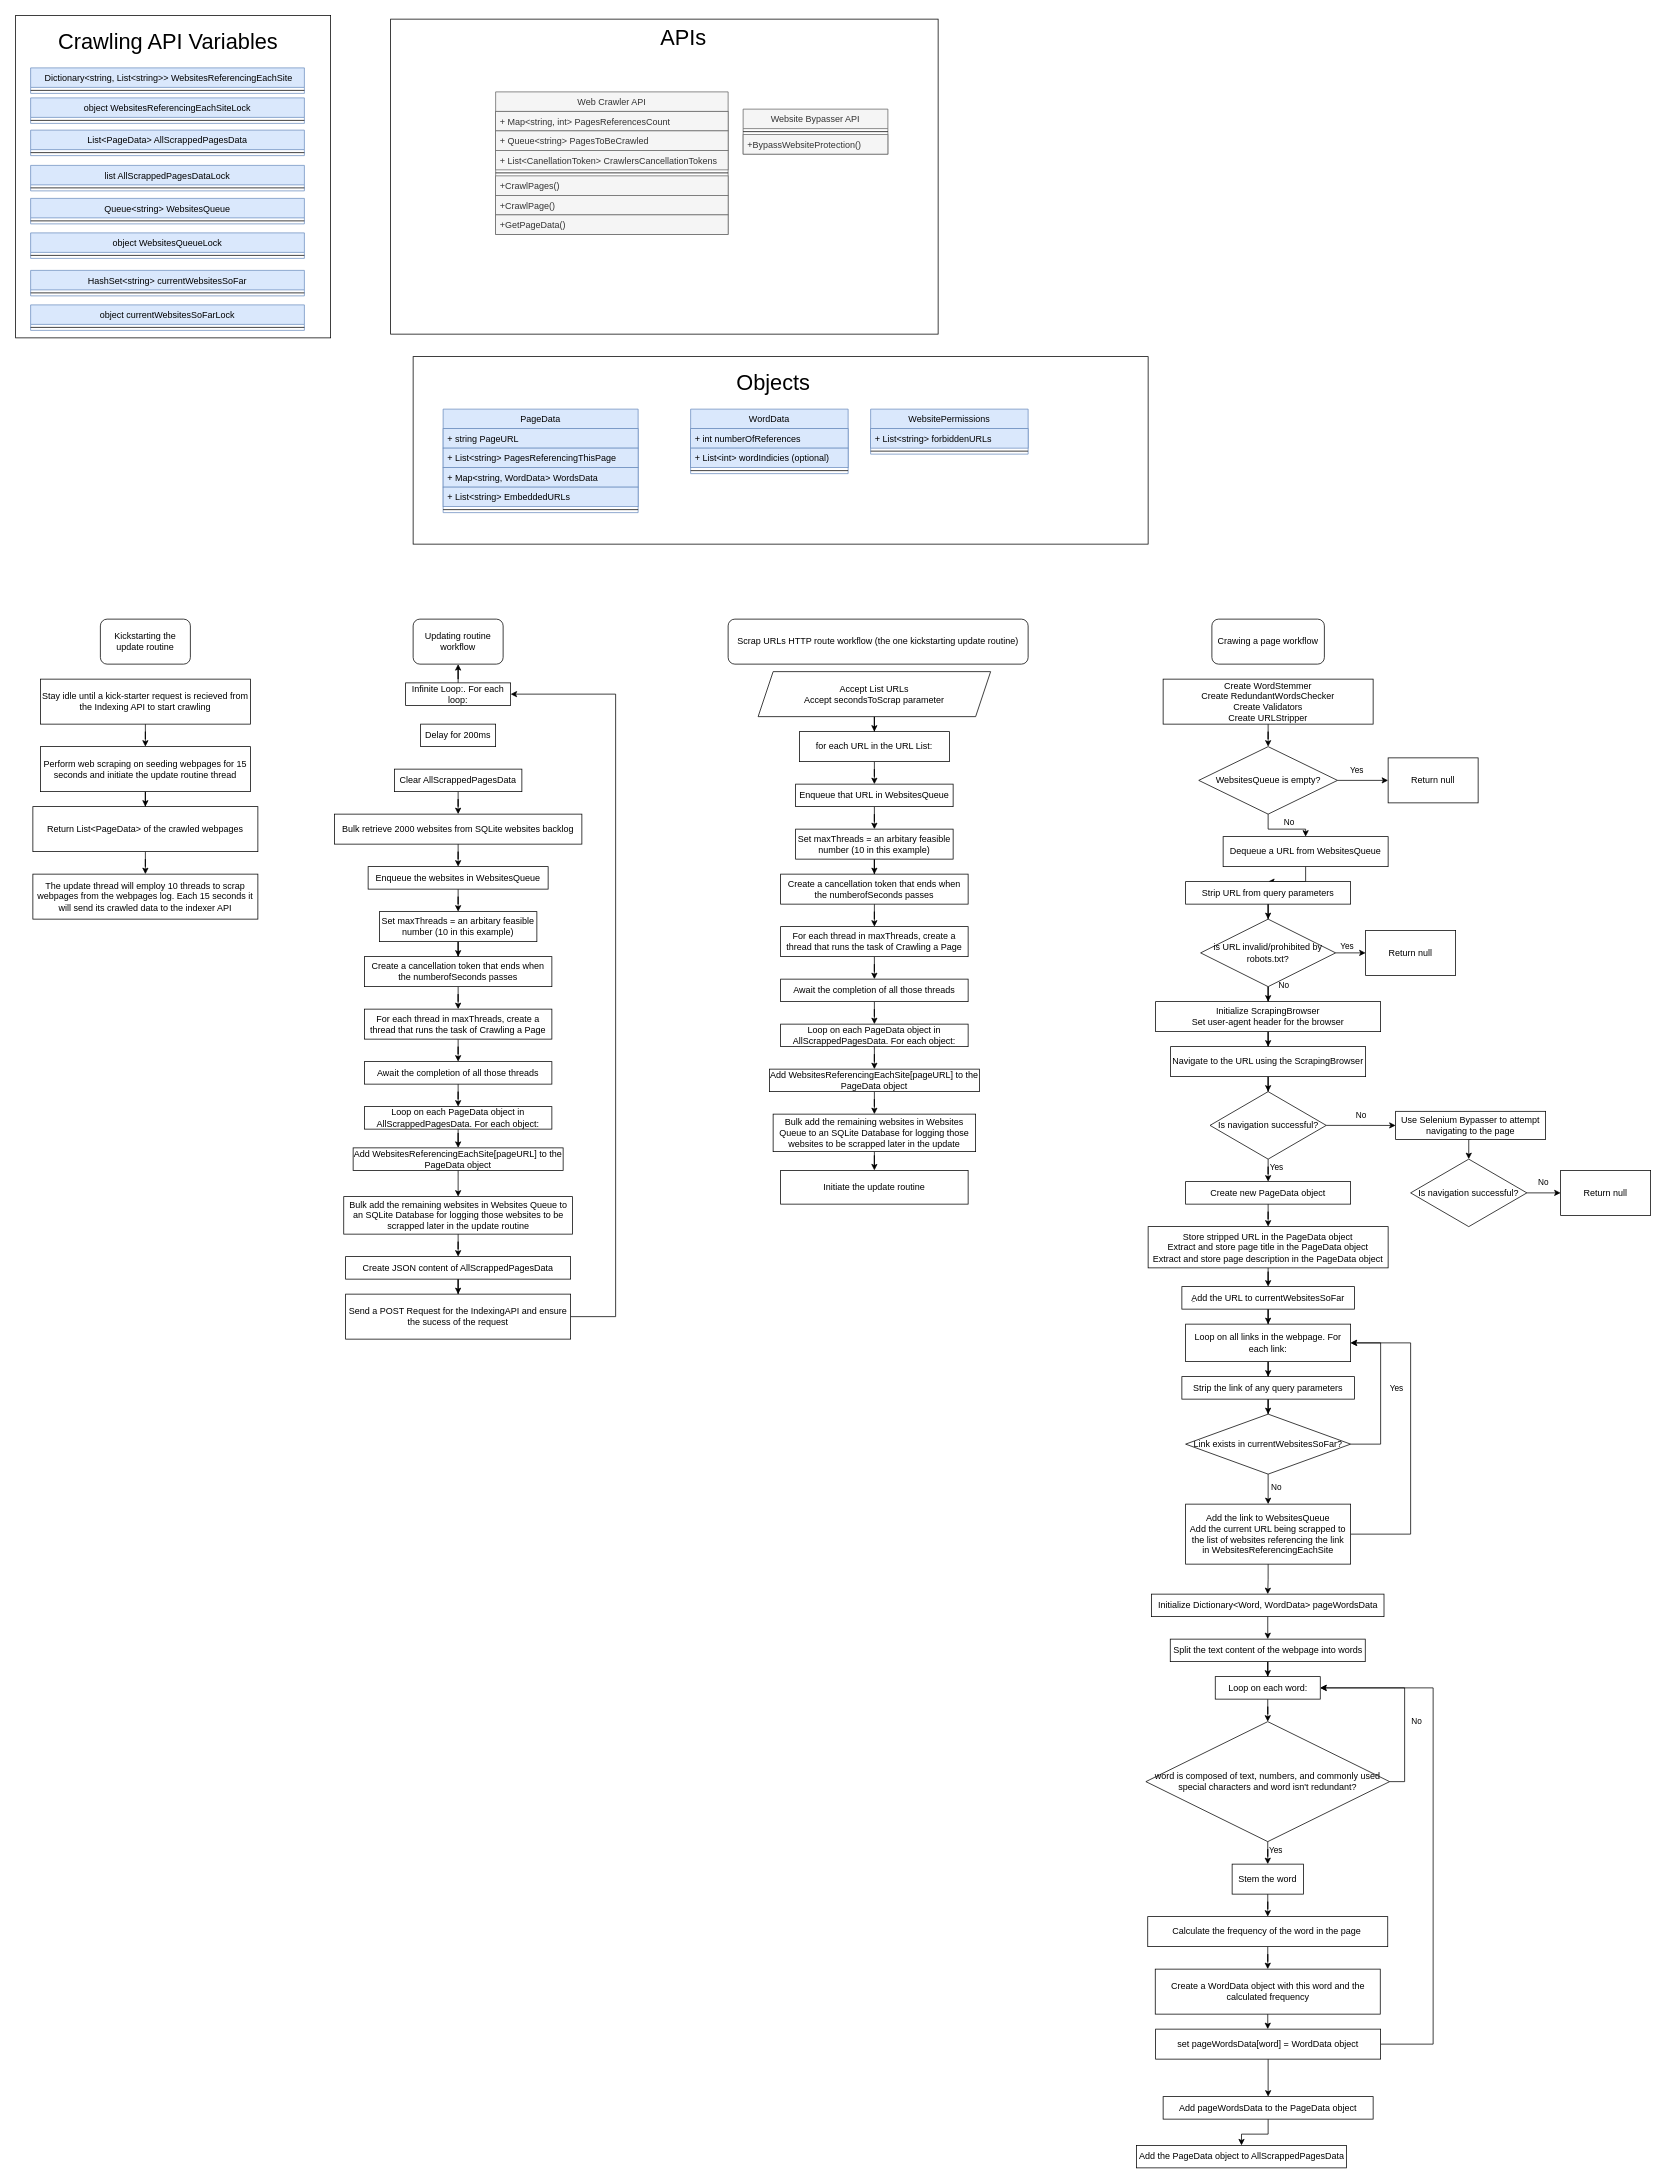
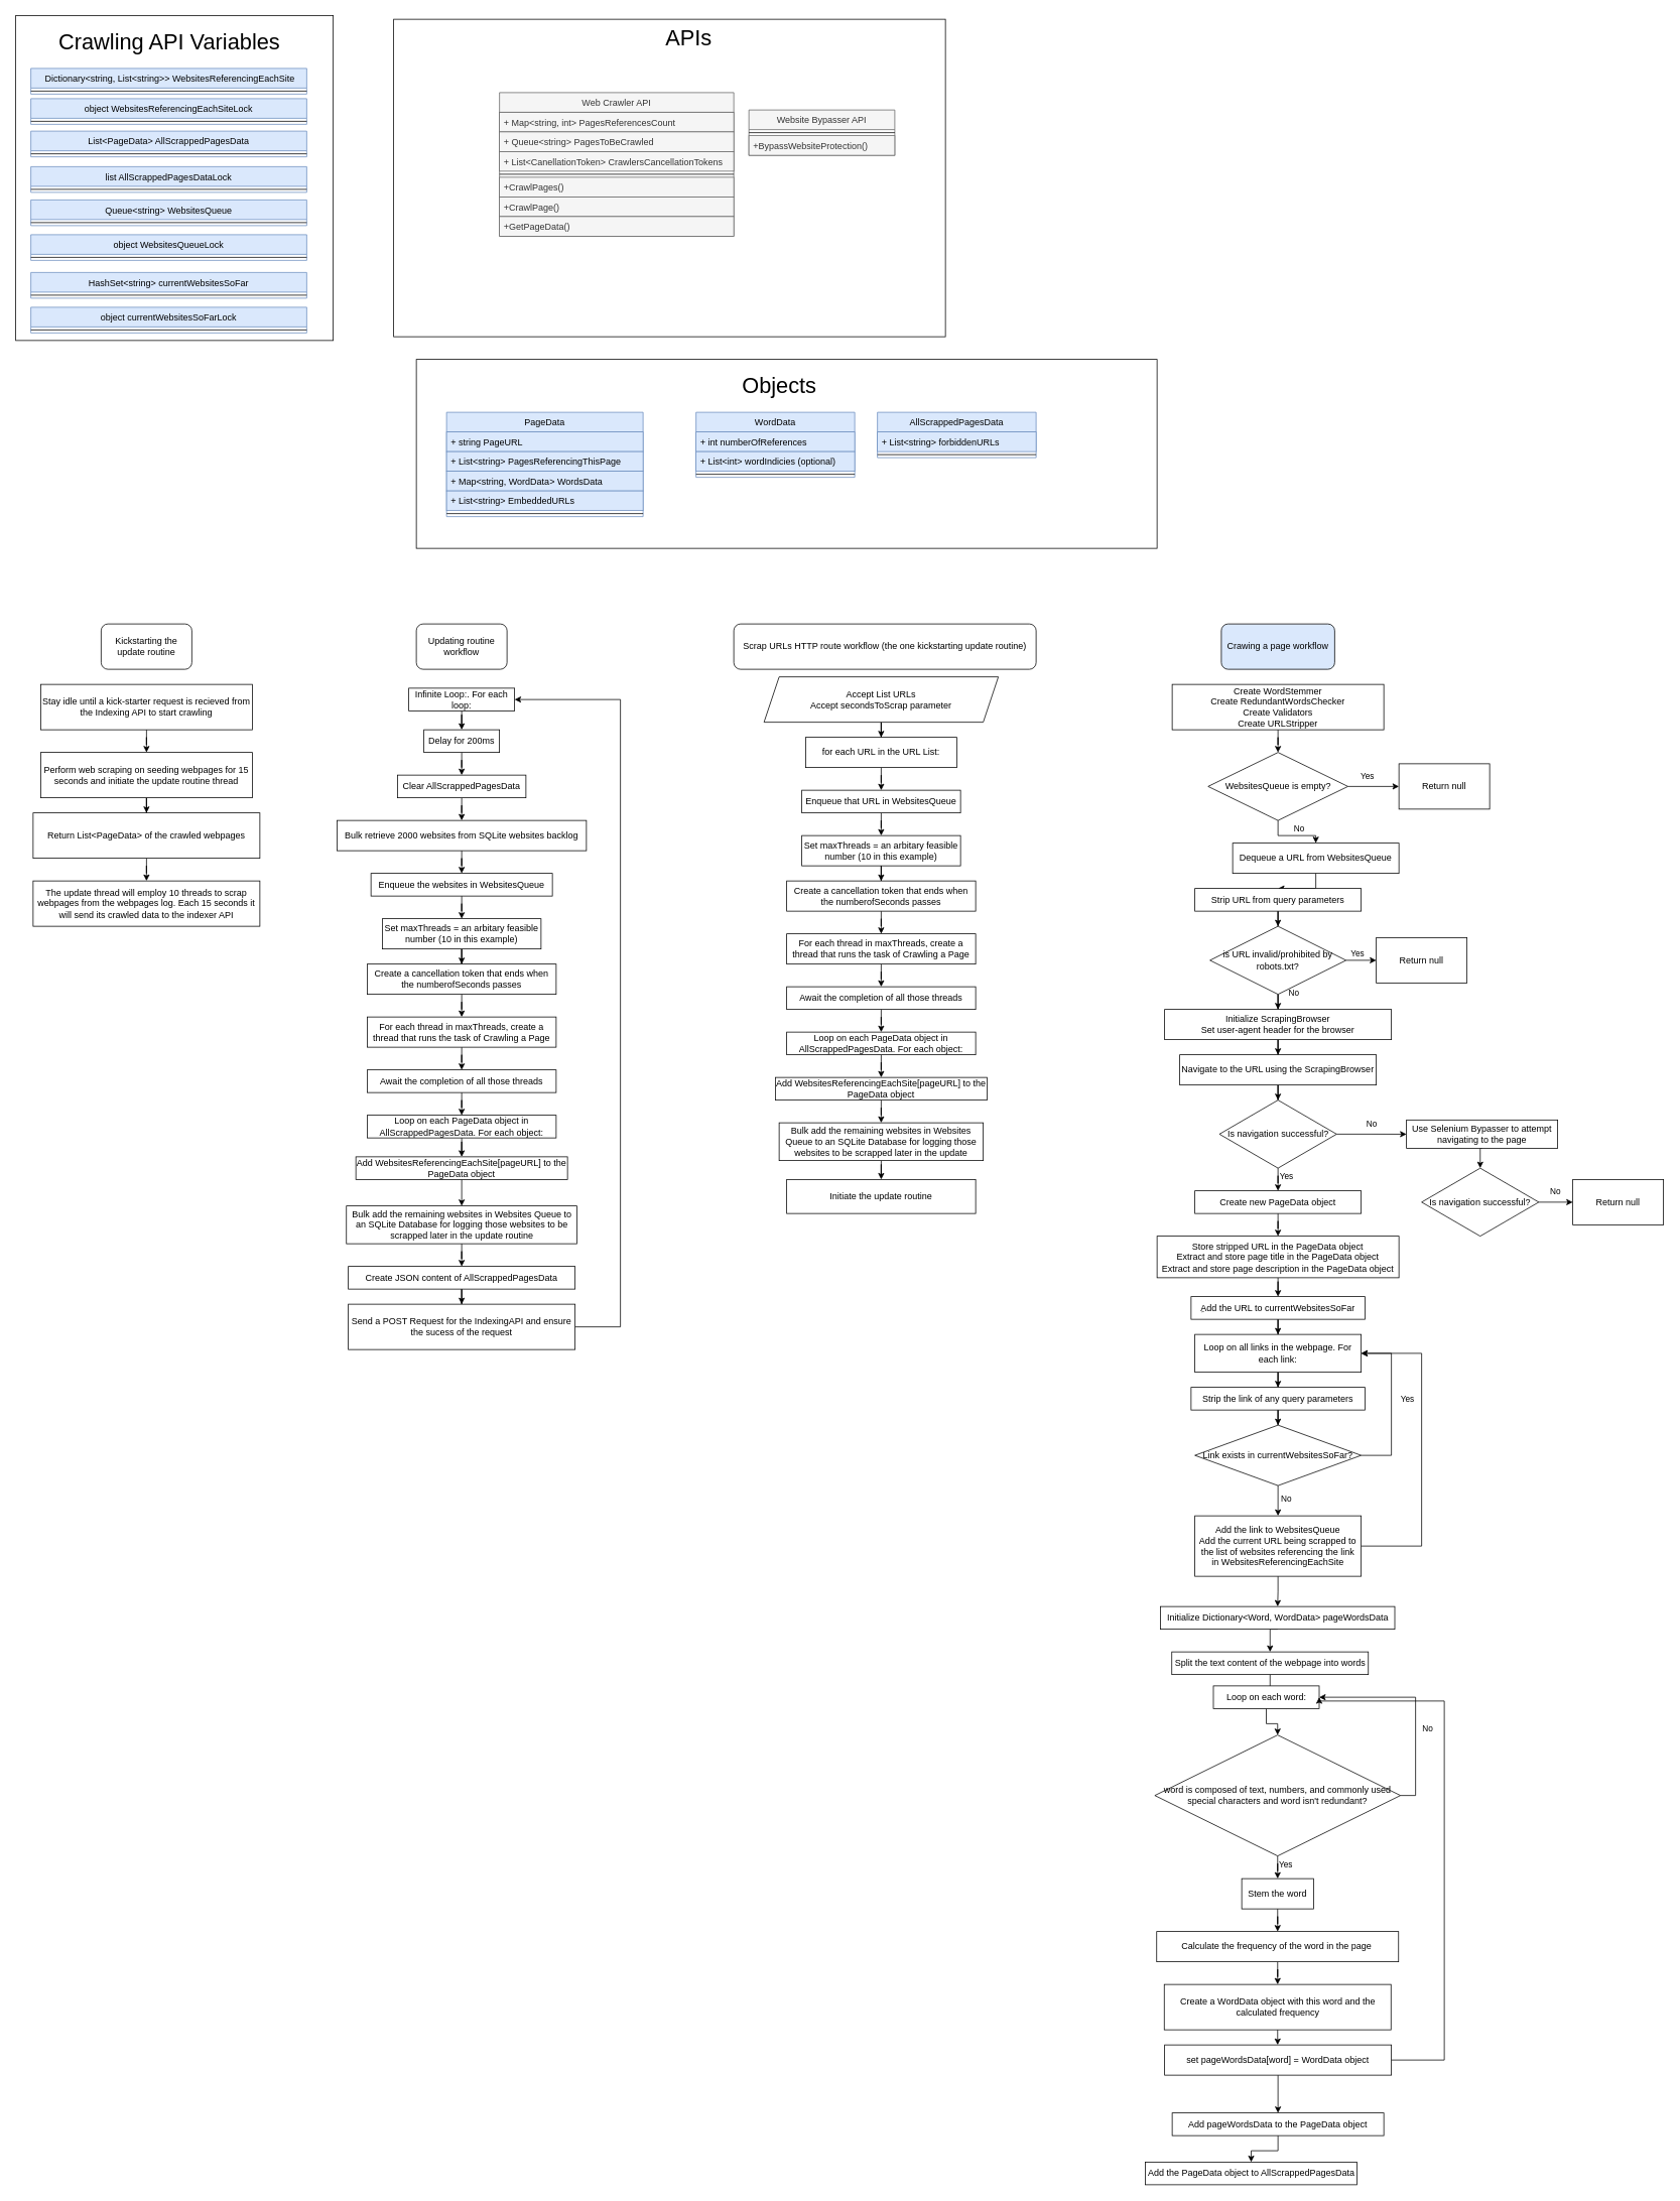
- <mxCell id="25" value="WebsitePermissions" style="swimlane;fontStyle=0;align=center;verticalAlign=top;childLayout=stackLayout;horizontal=1;startSize=26;horizontalStack=0;resizeParent=1;resizeLast=0;collapsible=1;marginBottom=0;rounded=0;shadow=0;strokeWidth=1;fillColor=#dae8fc;strokeColor=#6c8ebf;" parent="1" vertex="1"><mxGeometry x="1160" y="545" width="210" height="60" as="geometry"><mxRectangle x="340" y="380" width="170" height="26" as="alternateBounds" /></mxGeometry></mxCell>
+ <mxCell id="25" value="AllScrappedPagesData" style="swimlane;fontStyle=0;align=center;verticalAlign=top;childLayout=stackLayout;horizontal=1;startSize=26;horizontalStack=0;resizeParent=1;resizeLast=0;collapsible=1;marginBottom=0;rounded=0;shadow=0;strokeWidth=1;fillColor=#dae8fc;strokeColor=#6c8ebf;" parent="1" vertex="1"><mxGeometry x="1160" y="545" width="210" height="60" as="geometry"><mxRectangle x="340" y="380" width="170" height="26" as="alternateBounds" /></mxGeometry></mxCell>
- <mxCell id="38" value="Crawing a page workflow" style="rounded=1;whiteSpace=wrap;html=1;" vertex="1" parent="1"><mxGeometry x="1615" y="825" width="150" height="60" as="geometry" /></mxCell>
+ <mxCell id="38" value="Crawing a page workflow" style="rounded=1;whiteSpace=wrap;html=1;fillColor=#dae8fc;" vertex="1" parent="1"><mxGeometry x="1615" y="825" width="150" height="60" as="geometry" /></mxCell>
- <mxCell id="154" value="" style="edgeStyle=orthogonalEdgeStyle;rounded=0;orthogonalLoop=1;jettySize=auto;html=1;" edge="1" source="155" target="153" parent="1"><mxGeometry relative="1" as="geometry" /></mxCell>
+ <mxCell id="154" value="" style="edgeStyle=orthogonalEdgeStyle;rounded=0;orthogonalLoop=1;jettySize=auto;html=1;" edge="1" source="155" target="157" parent="1"><mxGeometry relative="1" as="geometry" /></mxCell>
+ <mxCell id="156" value="" style="edgeStyle=orthogonalEdgeStyle;rounded=0;orthogonalLoop=1;jettySize=auto;html=1;" edge="1" source="157" target="159" parent="1"><mxGeometry relative="1" as="geometry" /></mxCell>
- <mxCell id="109" value="Split the text content of the webpage into words" style="whiteSpace=wrap;html=1;rounded=0;" vertex="1" parent="1"><mxGeometry x="1559.5" y="2185" width="260" height="30" as="geometry" /></mxCell>
+ <mxCell id="109" value="Split the text content of the webpage into words" style="whiteSpace=wrap;html=1;rounded=0;" vertex="1" parent="1"><mxGeometry x="1549.5" y="2185" width="260" height="30" as="geometry" /></mxCell>
- <mxCell id="111" value="Loop on each word:" style="whiteSpace=wrap;html=1;rounded=0;" vertex="1" parent="1"><mxGeometry x="1619.5" y="2235" width="140" height="30" as="geometry" /></mxCell>
+ <mxCell id="111" value="Loop on each word:" style="whiteSpace=wrap;html=1;rounded=0;" vertex="1" parent="1"><mxGeometry x="1604.5" y="2230" width="140" height="30" as="geometry" /></mxCell>
